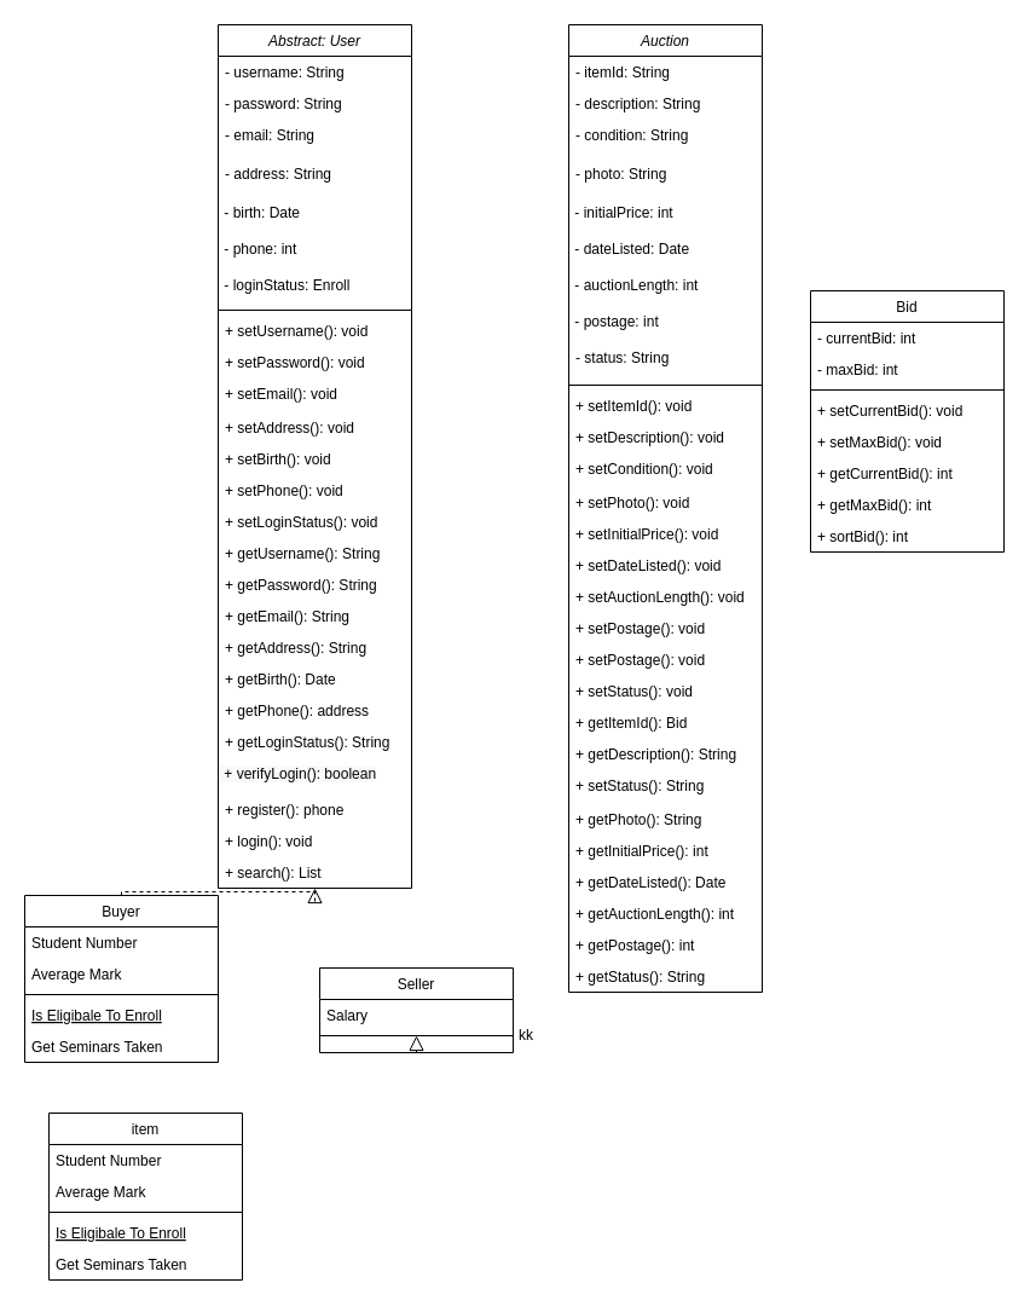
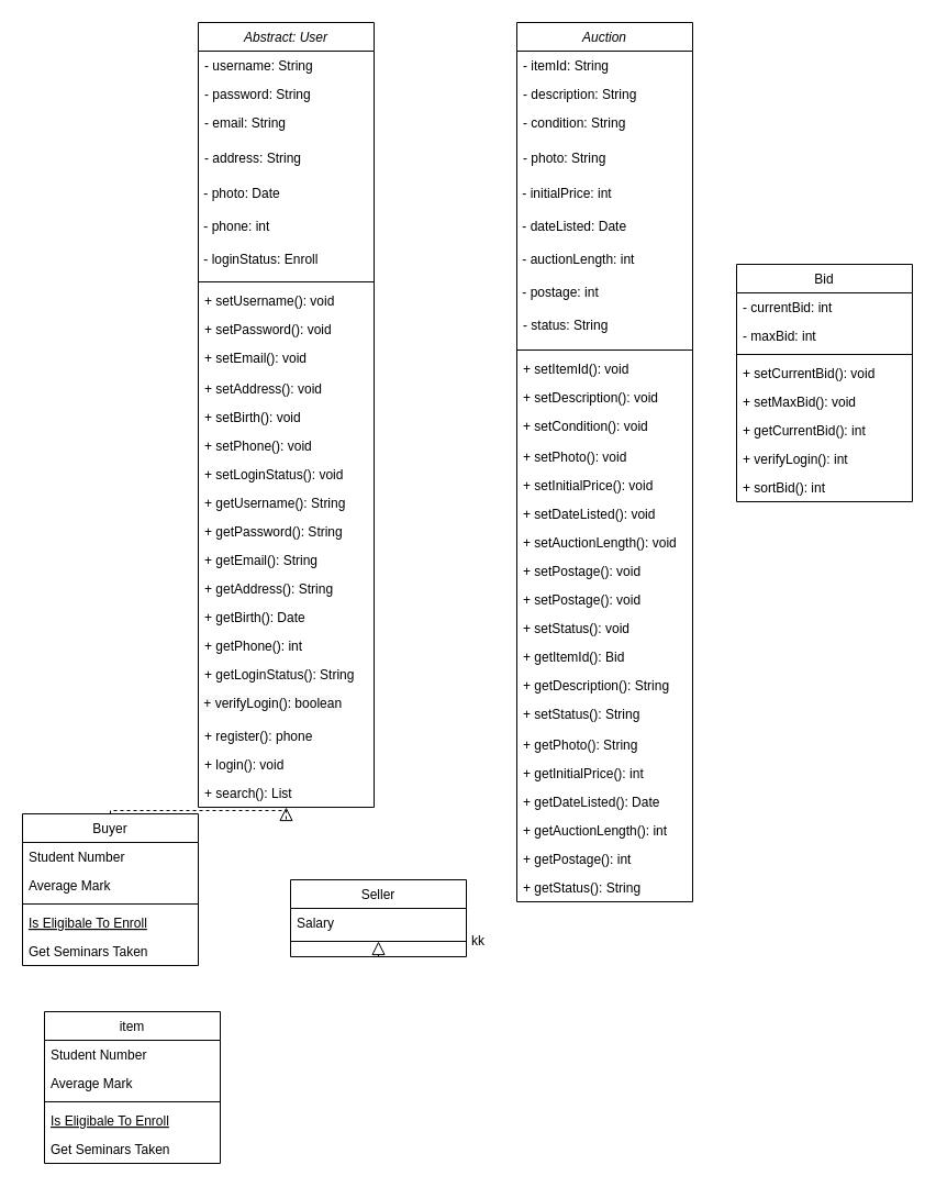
- <mxCell id="7" value="&lt;font face=&quot;helvetica&quot;&gt;&amp;nbsp;- birth: Date&lt;/font&gt;" style="text;whiteSpace=wrap;html=1;" vertex="1" parent="2"><mxGeometry y="142" width="160" height="30" as="geometry" /></mxCell>
+ <mxCell id="7" value="&lt;font face=&quot;helvetica&quot;&gt;&amp;nbsp;- photo: Date&lt;/font&gt;" style="text;whiteSpace=wrap;html=1;" vertex="1" parent="2"><mxGeometry y="142" width="160" height="30" as="geometry" /></mxCell>
- <mxCell id="83" value="+ getMaxBid(): int" style="text;align=left;verticalAlign=top;spacingLeft=4;spacingRight=4;overflow=hidden;rotatable=0;points=[[0,0.5],[1,0.5]];portConstraint=eastwest;" vertex="1" parent="76"><mxGeometry y="164" width="160" height="26" as="geometry" /></mxCell>
+ <mxCell id="83" value="+ verifyLogin(): int" style="text;align=left;verticalAlign=top;spacingLeft=4;spacingRight=4;overflow=hidden;rotatable=0;points=[[0,0.5],[1,0.5]];portConstraint=eastwest;" vertex="1" parent="76"><mxGeometry y="164" width="160" height="26" as="geometry" /></mxCell>
- <mxCell id="23" value="+ getPhone(): address" style="text;align=left;verticalAlign=top;spacingLeft=4;spacingRight=4;overflow=hidden;rotatable=0;points=[[0,0.5],[1,0.5]];portConstraint=eastwest;" vertex="1" parent="2"><mxGeometry y="554" width="160" height="26" as="geometry" /></mxCell>
+ <mxCell id="23" value="+ getPhone(): int" style="text;align=left;verticalAlign=top;spacingLeft=4;spacingRight=4;overflow=hidden;rotatable=0;points=[[0,0.5],[1,0.5]];portConstraint=eastwest;" vertex="1" parent="2"><mxGeometry y="554" width="160" height="26" as="geometry" /></mxCell>
